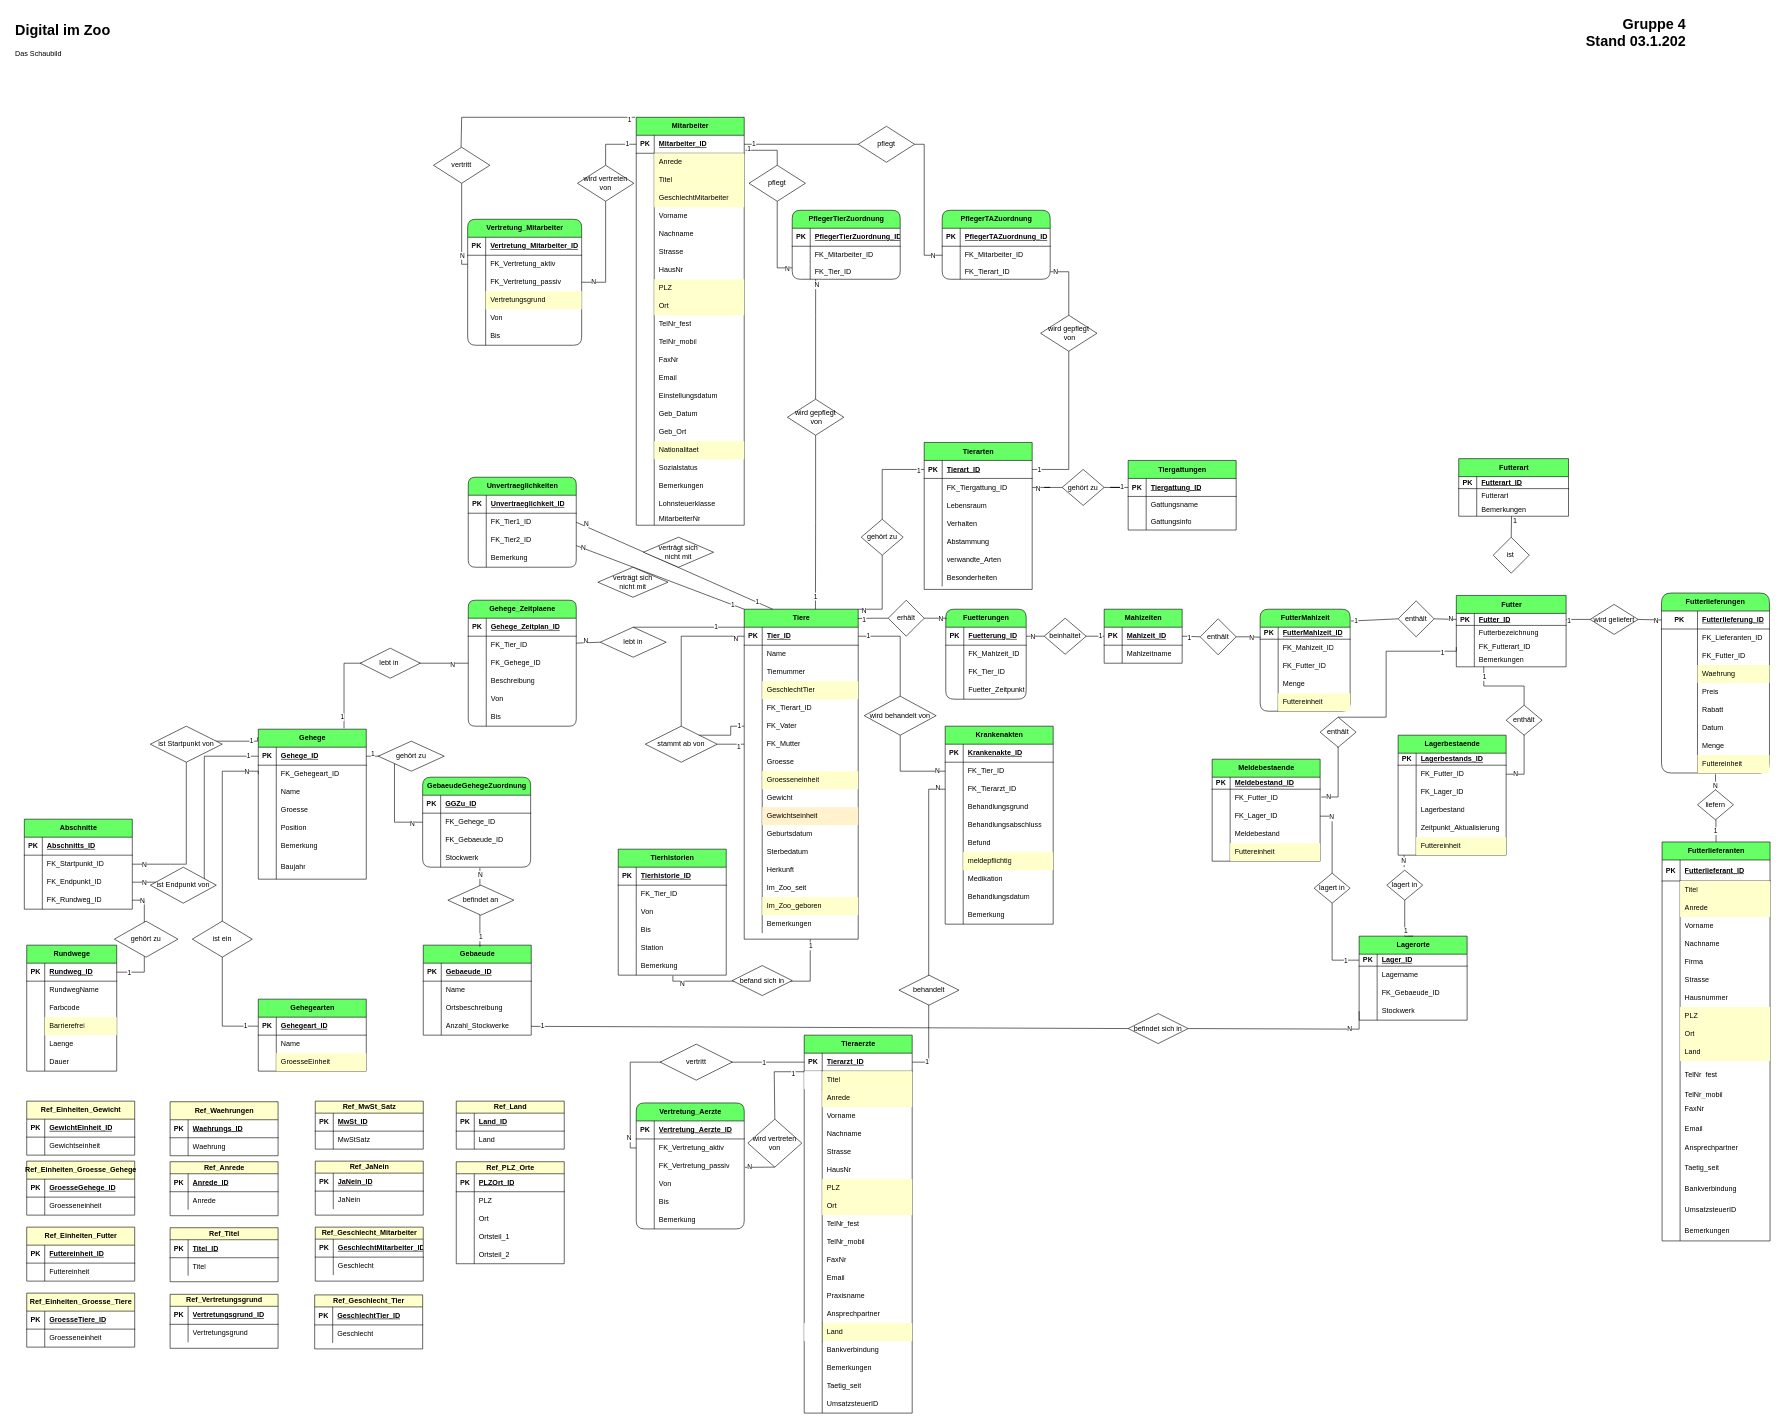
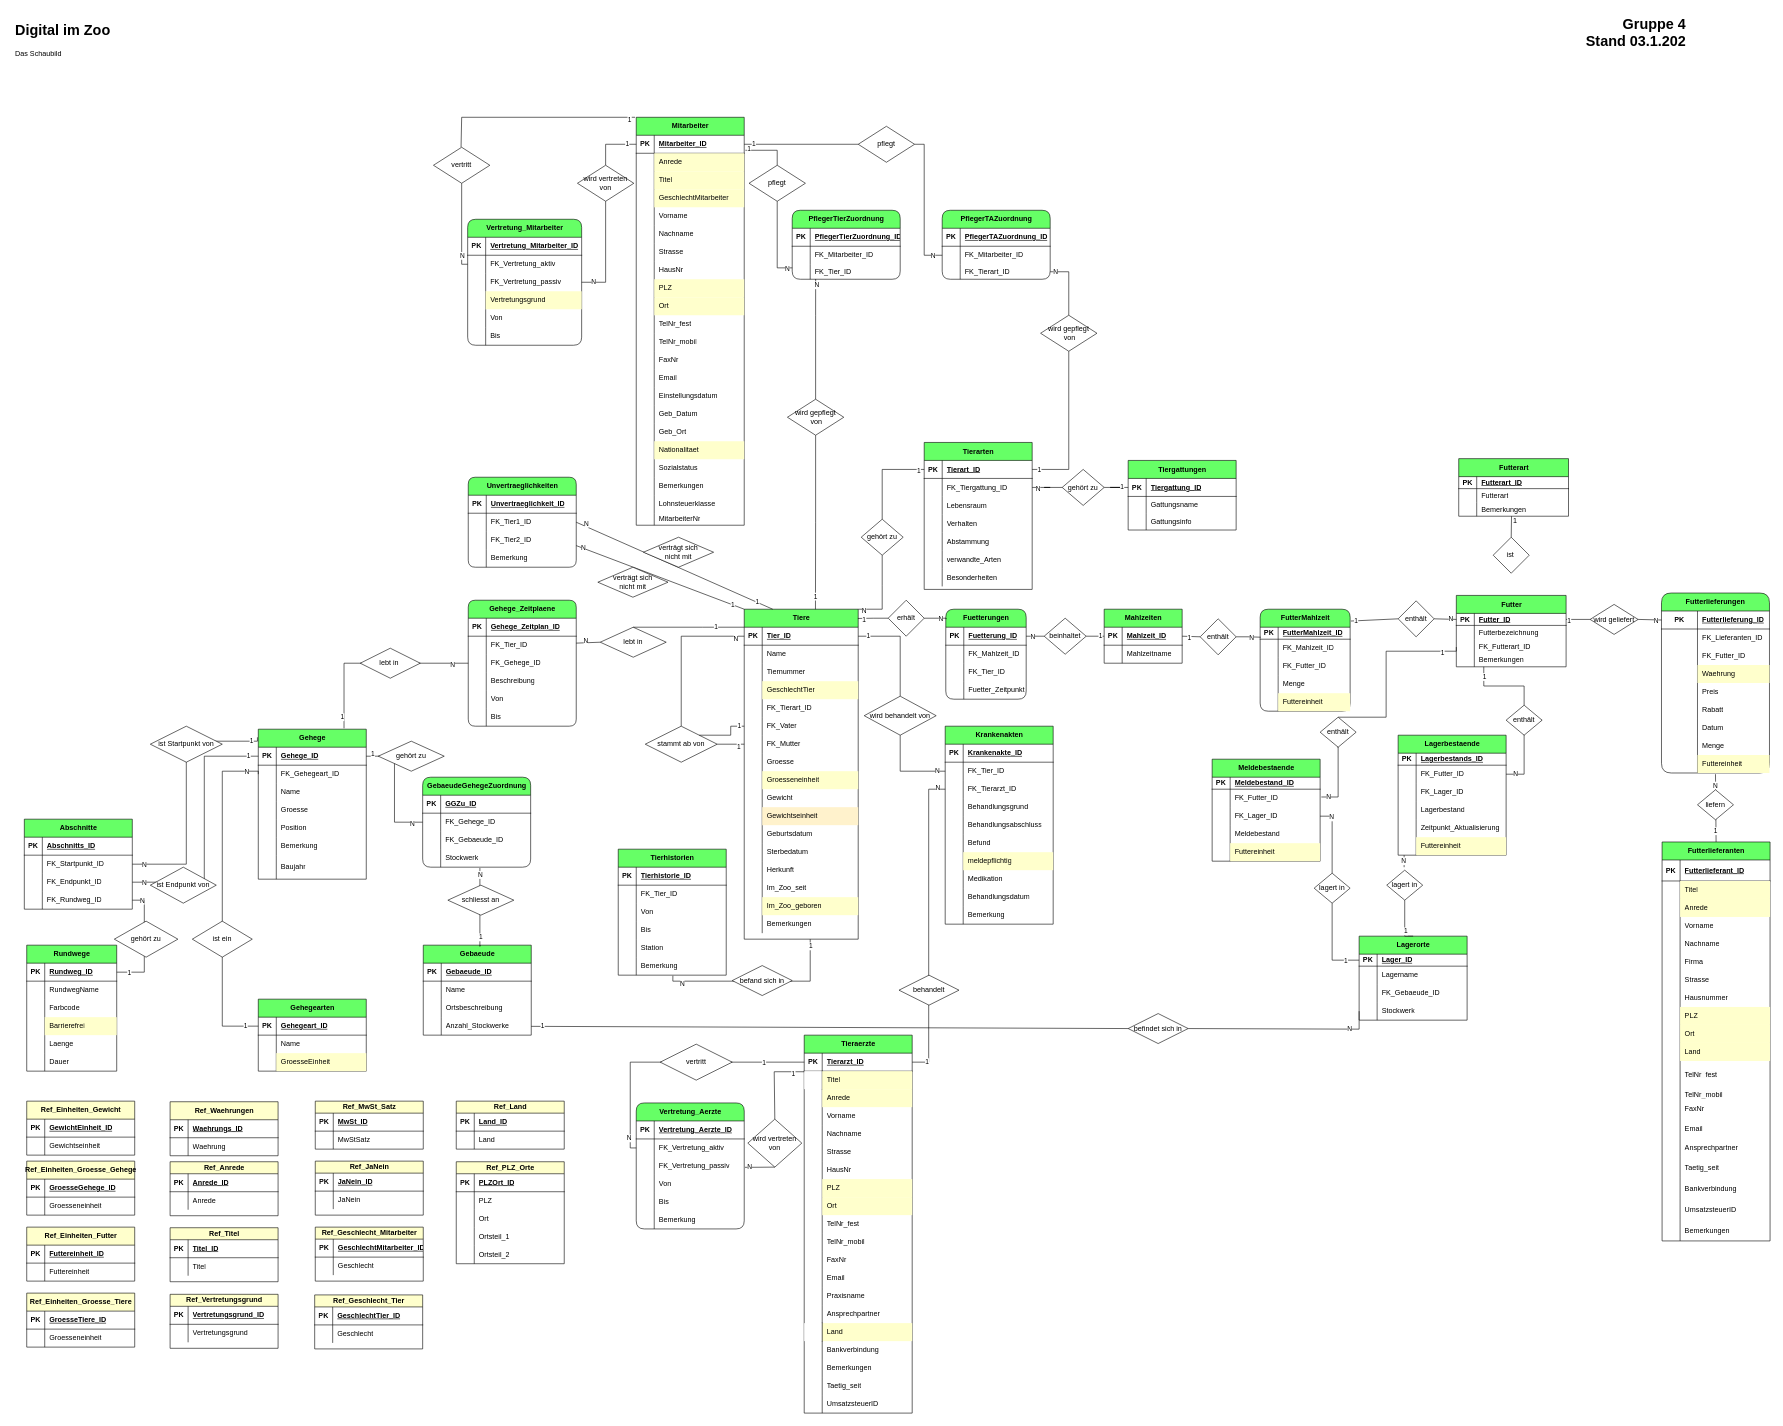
- <mxCell id="781" value="befindet an" style="shape=rhombus;perimeter=rhombusPerimeter;whiteSpace=wrap;html=1;align=center;" parent="1" vertex="1"><mxGeometry x="746" y="1475" width="110" height="50" as="geometry" /></mxCell>
+ <mxCell id="781" value="schliesst an" style="shape=rhombus;perimeter=rhombusPerimeter;whiteSpace=wrap;html=1;align=center;" parent="1" vertex="1"><mxGeometry x="746" y="1475" width="110" height="50" as="geometry" /></mxCell>
